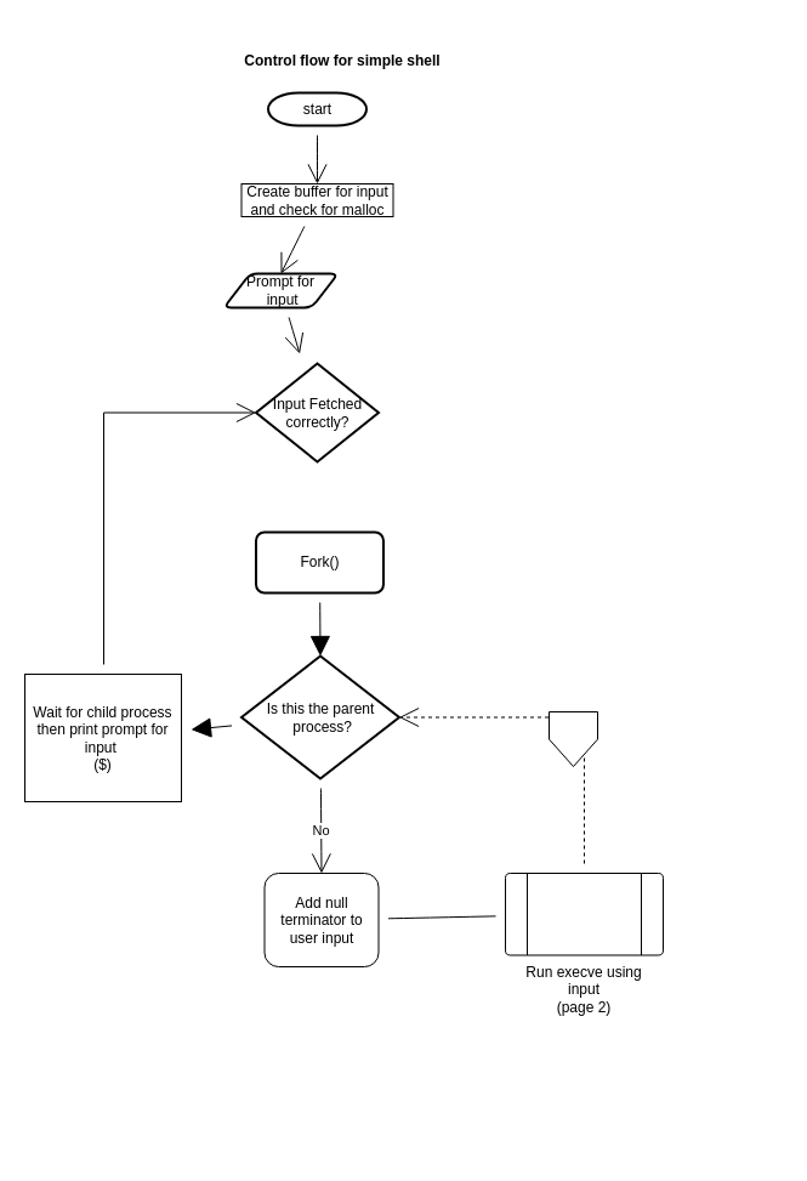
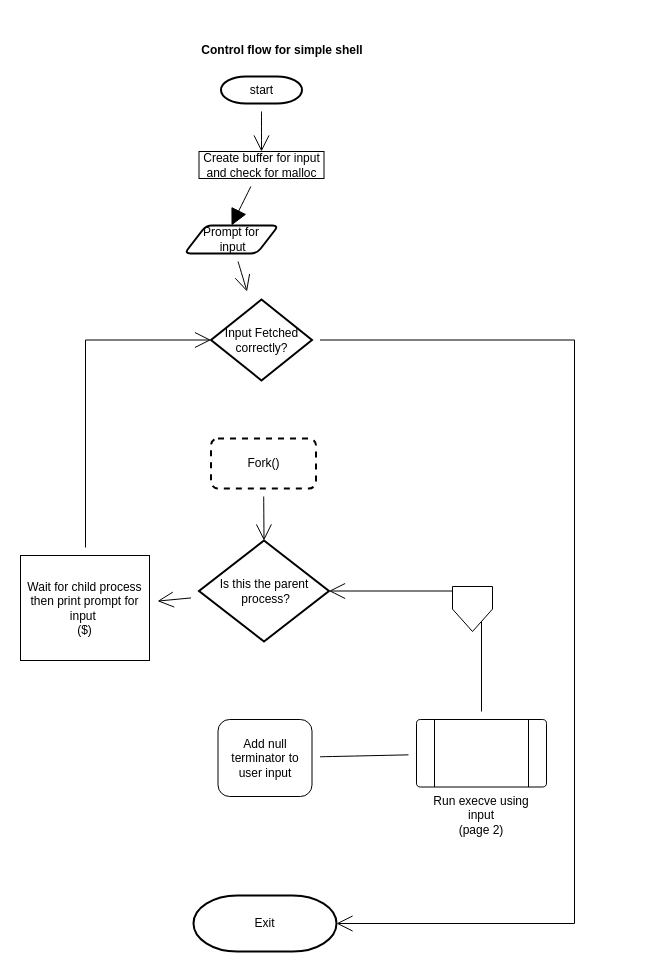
- <mxCell id="5" style="edgeStyle=none;curved=1;rounded=0;orthogonalLoop=1;jettySize=auto;html=1;entryX=0.5;entryY=0;entryDx=0;entryDy=0;endArrow=open;startSize=14;endSize=14;sourcePerimeterSpacing=8;targetPerimeterSpacing=8;" parent="1" source="6" target="10" edge="1"><mxGeometry relative="1" as="geometry" /></mxCell>
+ <mxCell id="5" style="edgeStyle=none;curved=1;rounded=0;orthogonalLoop=1;jettySize=auto;html=1;entryX=0.5;entryY=0;entryDx=0;entryDy=0;endArrow=block;startSize=14;endSize=14;sourcePerimeterSpacing=8;targetPerimeterSpacing=8;" parent="1" source="6" target="10" edge="1"><mxGeometry relative="1" as="geometry" /></mxCell>
- <mxCell id="12" value="Fork()" style="rounded=1;whiteSpace=wrap;html=1;absoluteArcSize=1;arcSize=14;strokeWidth=2;hachureGap=4;" parent="1" vertex="1"><mxGeometry x="210.5" y="438" width="105" height="50" as="geometry" /></mxCell>
+ <mxCell id="12" value="Fork()" style="rounded=1;whiteSpace=wrap;html=1;absoluteArcSize=1;arcSize=14;strokeWidth=2;hachureGap=4;dashed=1;" parent="1" vertex="1"><mxGeometry x="210.5" y="438" width="105" height="50" as="geometry" /></mxCell>
- <mxCell id="11" style="edgeStyle=none;curved=1;rounded=0;orthogonalLoop=1;jettySize=auto;html=1;endArrow=block;startSize=14;endSize=14;sourcePerimeterSpacing=8;targetPerimeterSpacing=8;entryX=0.5;entryY=0;entryDx=0;entryDy=0;entryPerimeter=0;" parent="1" source="12" target="15" edge="1"><mxGeometry relative="1" as="geometry" /></mxCell>
+ <mxCell id="11" style="edgeStyle=none;curved=1;rounded=0;orthogonalLoop=1;jettySize=auto;html=1;endArrow=open;startSize=14;endSize=14;sourcePerimeterSpacing=8;targetPerimeterSpacing=8;entryX=0.5;entryY=0;entryDx=0;entryDy=0;entryPerimeter=0;" parent="1" source="12" target="15" edge="1"><mxGeometry relative="1" as="geometry" /></mxCell>
- <mxCell id="20" style="edgeStyle=orthogonalEdgeStyle;rounded=0;orthogonalLoop=1;jettySize=auto;html=1;entryX=1;entryY=0.5;entryDx=0;entryDy=0;entryPerimeter=0;endArrow=open;startSize=14;endSize=14;sourcePerimeterSpacing=8;targetPerimeterSpacing=8;dashed=1;" parent="1" source="21" target="15" edge="1"><mxGeometry relative="1" as="geometry"><Array as="points"><mxPoint x="481" y="616" /><mxPoint x="468" y="616" /><mxPoint x="468" y="591" /></Array></mxGeometry></mxCell>
+ <mxCell id="20" style="edgeStyle=orthogonalEdgeStyle;rounded=0;orthogonalLoop=1;jettySize=auto;html=1;entryX=1;entryY=0.5;entryDx=0;entryDy=0;entryPerimeter=0;endArrow=open;startSize=14;endSize=14;sourcePerimeterSpacing=8;targetPerimeterSpacing=8;" parent="1" source="21" target="15" edge="1"><mxGeometry relative="1" as="geometry"><Array as="points"><mxPoint x="481" y="616" /><mxPoint x="468" y="616" /><mxPoint x="468" y="591" /></Array></mxGeometry></mxCell>
- <mxCell id="14" style="rounded=0;orthogonalLoop=1;jettySize=auto;html=1;endArrow=block;startSize=14;endSize=14;sourcePerimeterSpacing=8;targetPerimeterSpacing=8;" parent="1" source="15" target="17" edge="1"><mxGeometry relative="1" as="geometry" /></mxCell>
+ <mxCell id="14" style="rounded=0;orthogonalLoop=1;jettySize=auto;html=1;endArrow=open;startSize=14;endSize=14;sourcePerimeterSpacing=8;targetPerimeterSpacing=8;" parent="1" source="15" target="17" edge="1"><mxGeometry relative="1" as="geometry" /></mxCell>
+ <mxCell id="7" style="edgeStyle=elbowEdgeStyle;rounded=0;orthogonalLoop=1;jettySize=auto;html=1;entryX=1;entryY=0.5;entryDx=0;entryDy=0;entryPerimeter=0;endArrow=open;startSize=14;endSize=14;sourcePerimeterSpacing=8;targetPerimeterSpacing=8;" parent="1" source="8" target="2" edge="1"><mxGeometry relative="1" as="geometry"><Array as="points"><mxPoint x="574" y="635" /><mxPoint x="520" y="944" /><mxPoint x="643" y="604" /></Array></mxGeometry></mxCell>
- <mxCell id="13" value="No" style="edgeStyle=none;curved=1;rounded=0;orthogonalLoop=1;jettySize=auto;html=1;entryX=0.5;entryY=0;entryDx=0;entryDy=0;endArrow=open;startSize=14;endSize=14;sourcePerimeterSpacing=8;targetPerimeterSpacing=8;" parent="1" source="15" target="19" edge="1"><mxGeometry relative="1" as="geometry" /></mxCell>
+ <mxCell id="2" value="Exit" style="strokeWidth=2;html=1;shape=mxgraph.flowchart.terminator;whiteSpace=wrap;hachureGap=4;" parent="1" vertex="1"><mxGeometry x="193" y="895" width="143" height="56" as="geometry" /></mxCell>
